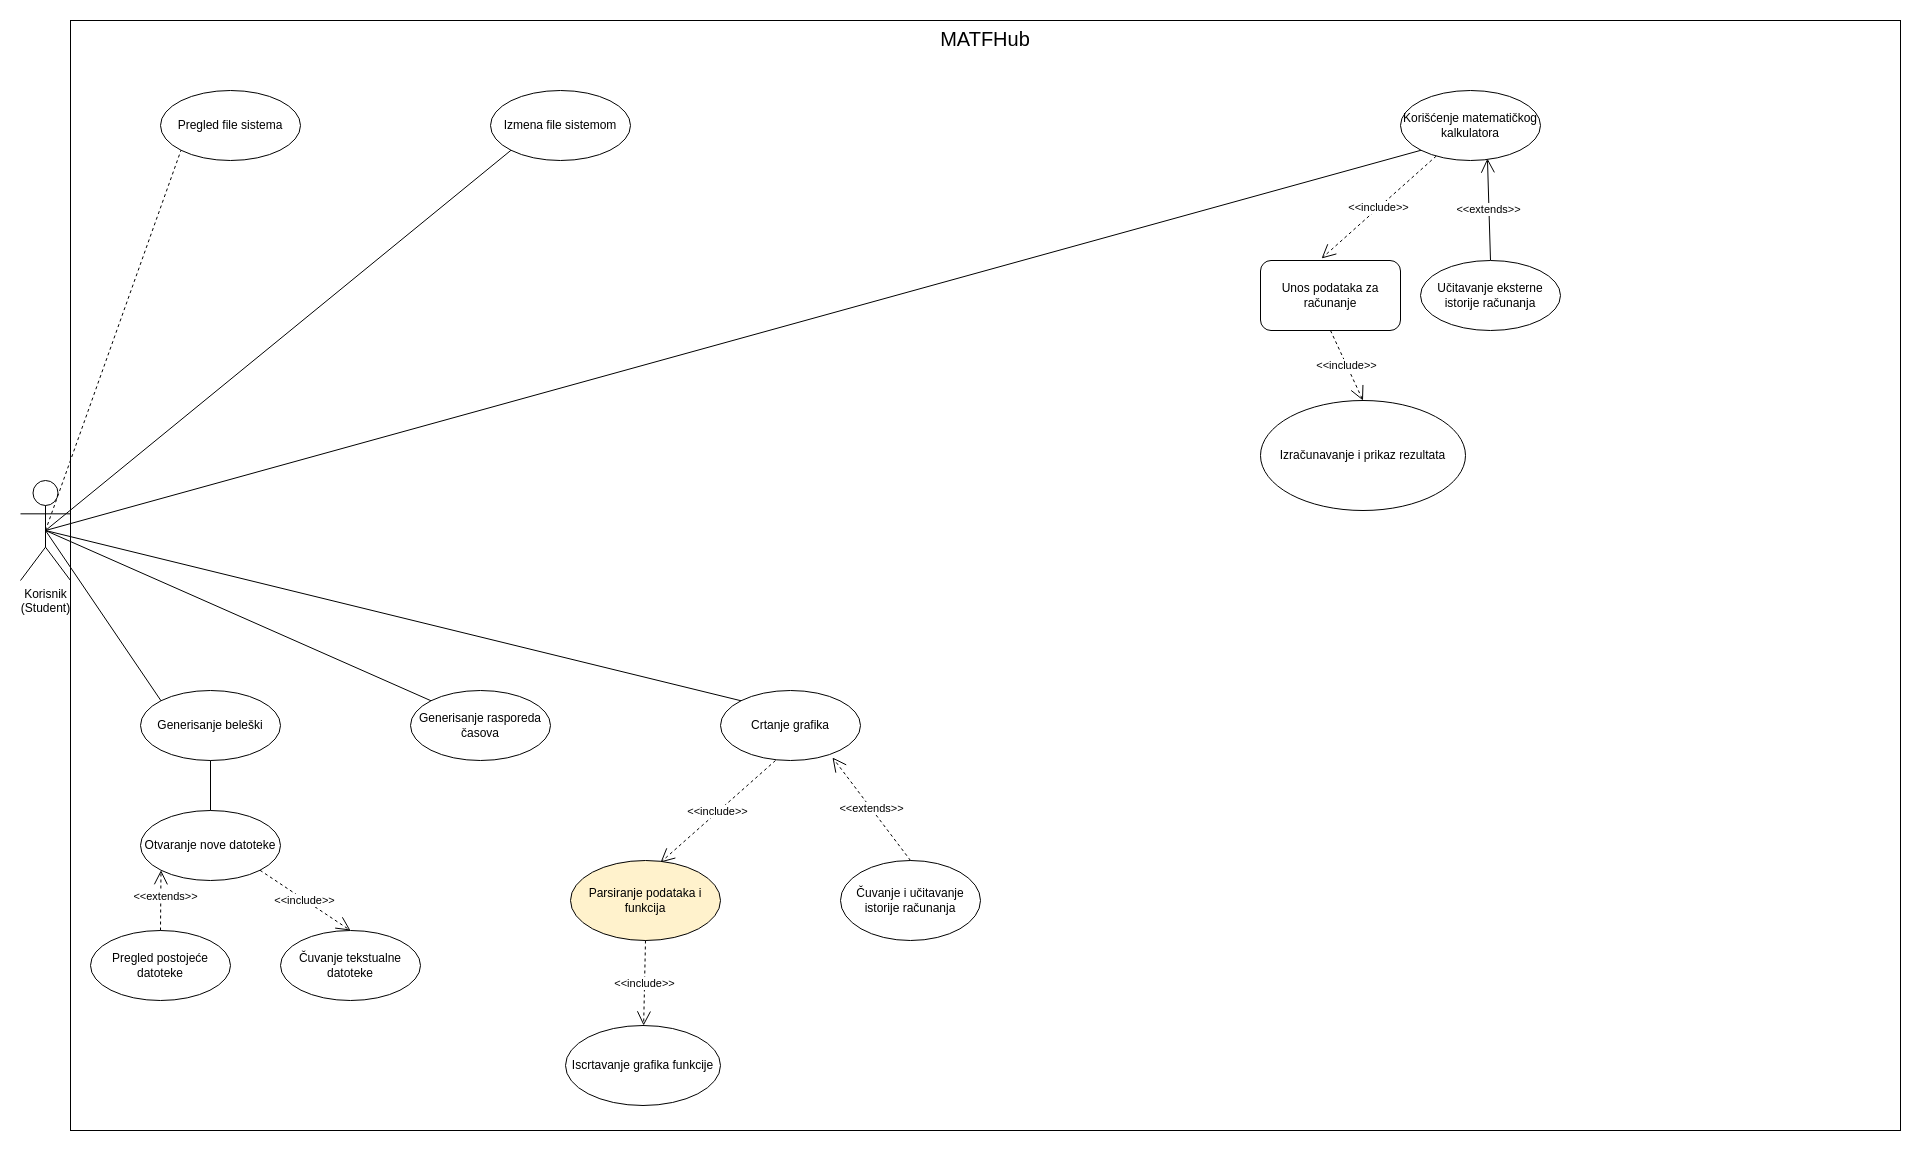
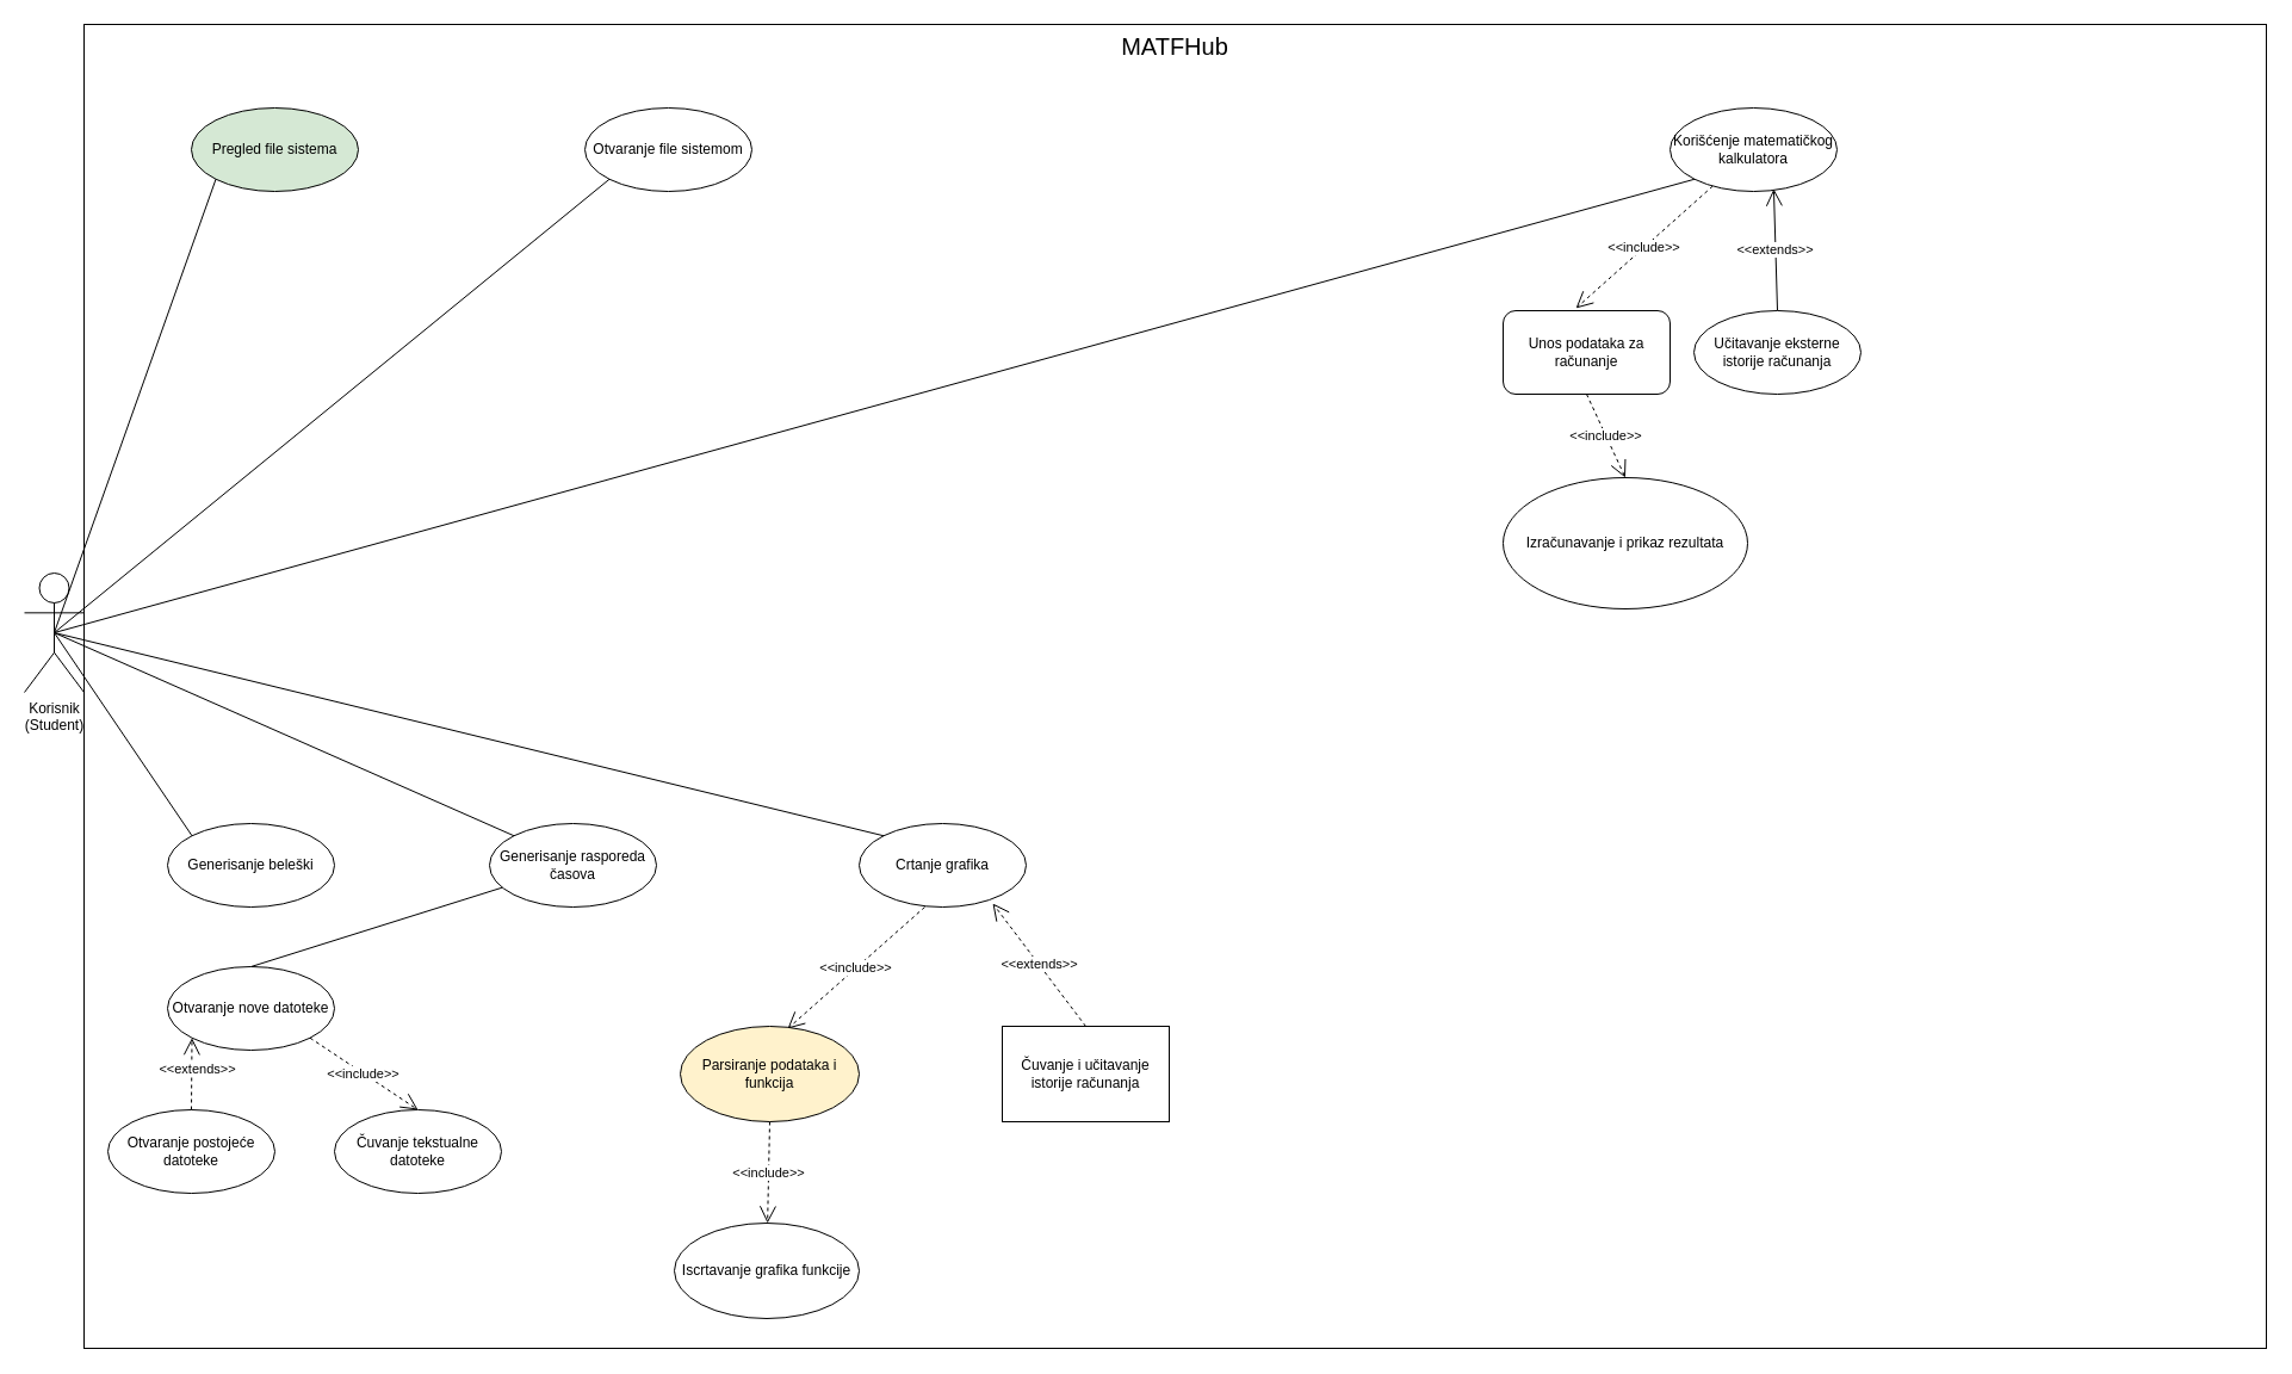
- <mxCell id="17" value="Pregled file sistema" style="ellipse;whiteSpace=wrap;html=1;" parent="1" vertex="1"><mxGeometry x="160" y="90" width="140" height="70" as="geometry" /></mxCell>
+ <mxCell id="17" value="Pregled file sistema" style="ellipse;whiteSpace=wrap;html=1;fillColor=#d5e8d4;" parent="1" vertex="1"><mxGeometry x="160" y="90" width="140" height="70" as="geometry" /></mxCell>
- <mxCell id="14" value="Izmena file sistemom" style="ellipse;whiteSpace=wrap;html=1;" parent="1" vertex="1"><mxGeometry x="490" y="90" width="140" height="70" as="geometry" /></mxCell>
+ <mxCell id="14" value="Otvaranje file sistemom" style="ellipse;whiteSpace=wrap;html=1;" parent="1" vertex="1"><mxGeometry x="490" y="90" width="140" height="70" as="geometry" /></mxCell>
- <mxCell id="4" value="" style="endArrow=none;html=1;rounded=0;entryX=0;entryY=1;entryDx=0;entryDy=0;exitX=0.5;exitY=0.5;exitDx=0;exitDy=0;exitPerimeter=0;dashed=1;" parent="1" source="3" target="17" edge="1"><mxGeometry width="50" height="50" relative="1" as="geometry"><mxPoint x="140" y="498.69" as="sourcePoint" /><mxPoint x="207.574" y="248.284" as="targetPoint" /><Array as="points" /></mxGeometry></mxCell>
+ <mxCell id="4" value="" style="endArrow=none;html=1;rounded=0;entryX=0;entryY=1;entryDx=0;entryDy=0;exitX=0.5;exitY=0.5;exitDx=0;exitDy=0;exitPerimeter=0;" parent="1" source="3" target="17" edge="1"><mxGeometry width="50" height="50" relative="1" as="geometry"><mxPoint x="140" y="498.69" as="sourcePoint" /><mxPoint x="207.574" y="248.284" as="targetPoint" /><Array as="points" /></mxGeometry></mxCell>
- <mxCell id="25" value="" style="endArrow=none;html=1;rounded=0;exitX=0.5;exitY=0;exitDx=0;exitDy=0;entryX=0.5;entryY=1;entryDx=0;entryDy=0;" parent="1" source="22" target="15" edge="1"><mxGeometry width="50" height="50" relative="1" as="geometry"><mxPoint x="320" y="830" as="sourcePoint" /><mxPoint x="370" y="780" as="targetPoint" /></mxGeometry></mxCell>
+ <mxCell id="25" value="" style="endArrow=none;html=1;rounded=0;exitX=0.5;exitY=0;exitDx=0;exitDy=0;" parent="1" source="22" target="16" edge="1"><mxGeometry width="50" height="50" relative="1" as="geometry"><mxPoint x="320" y="830" as="sourcePoint" /><mxPoint x="370" y="780" as="targetPoint" /></mxGeometry></mxCell>
- <mxCell id="32" value="Čuvanje i učitavanje istorije računanja" style="ellipse;whiteSpace=wrap;html=1;" vertex="1" parent="1"><mxGeometry x="840" y="860" width="140" height="80" as="geometry" /></mxCell>
+ <mxCell id="32" value="Čuvanje i učitavanje istorije računanja" style="whiteSpace=wrap;html=1;rounded=0;" vertex="1" parent="1"><mxGeometry x="840" y="860" width="140" height="80" as="geometry" /></mxCell>
- <mxCell id="23" value="Pregled postojeće datoteke" style="ellipse;whiteSpace=wrap;html=1;" parent="1" vertex="1"><mxGeometry x="90" y="930" width="140" height="70" as="geometry" /></mxCell>
+ <mxCell id="23" value="Otvaranje postojeće datoteke" style="ellipse;whiteSpace=wrap;html=1;" parent="1" vertex="1"><mxGeometry x="90" y="930" width="140" height="70" as="geometry" /></mxCell>
